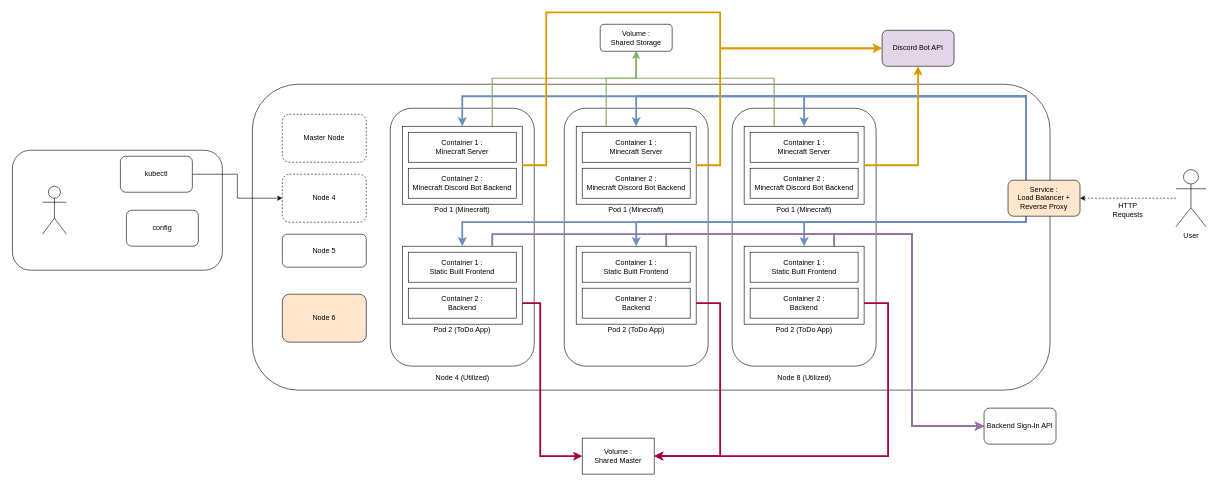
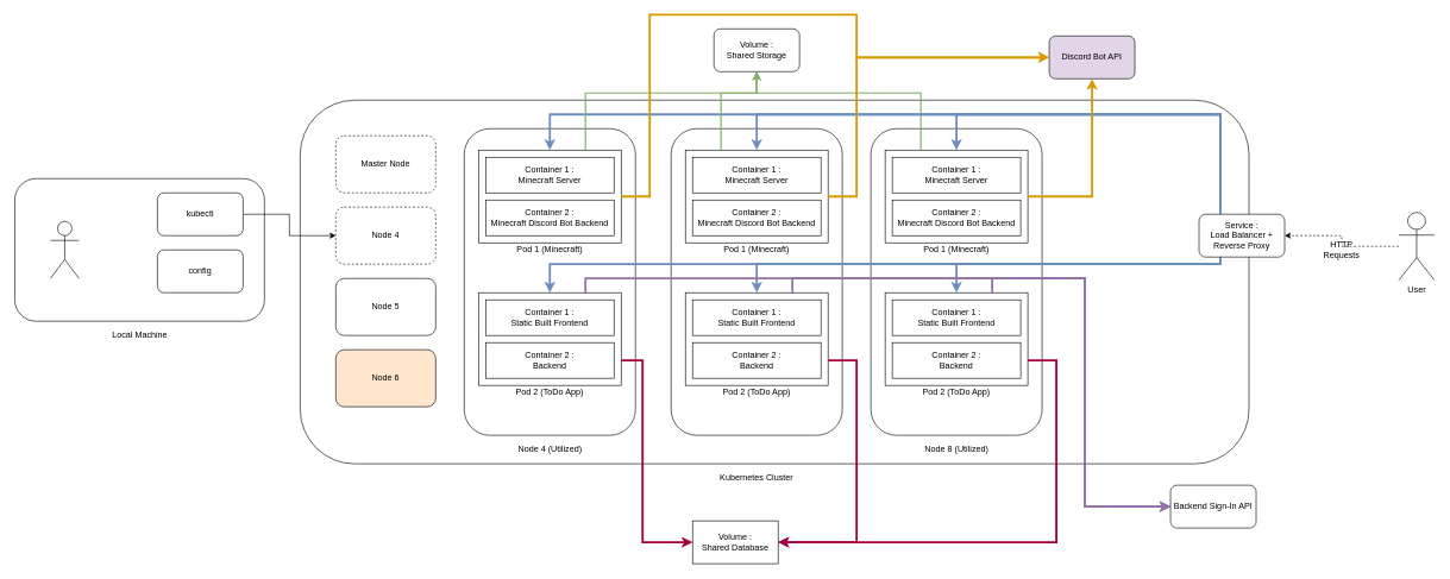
- <mxCell id="75" value="Volume :&lt;br&gt;Shared Storage" style="rounded=1;whiteSpace=wrap;html=1;" vertex="1" parent="1"><mxGeometry x="1000" y="40" width="120" height="45" as="geometry" /></mxCell>
+ <mxCell id="75" value="Volume :&lt;br&gt;Shared Storage" style="rounded=1;whiteSpace=wrap;html=1;" vertex="1" parent="1"><mxGeometry x="1000" y="40" width="120" height="60" as="geometry" /></mxCell>
- <mxCell id="4" value="kubectl" style="rounded=1;whiteSpace=wrap;html=1;" vertex="1" parent="2"><mxGeometry x="180" y="10" width="120" height="60" as="geometry" /></mxCell>
+ <mxCell id="4" value="kubectl" style="rounded=1;whiteSpace=wrap;html=1;" vertex="1" parent="2"><mxGeometry x="200" y="20" width="120" height="60" as="geometry" /></mxCell>
- <mxCell id="63" value="Service :&lt;br&gt;Load Balancer + Reverse Proxy" style="rounded=1;whiteSpace=wrap;html=1;fillColor=#ffe6cc;" vertex="1" parent="1"><mxGeometry x="1680" y="300" width="120" height="60" as="geometry" /></mxCell>
+ <mxCell id="63" value="Service :&lt;br&gt;Load Balancer + Reverse Proxy" style="rounded=1;whiteSpace=wrap;html=1;" vertex="1" parent="1"><mxGeometry x="1680" y="300" width="120" height="60" as="geometry" /></mxCell>
- <mxCell id="78" value="User" style="shape=umlActor;verticalLabelPosition=bottom;verticalAlign=top;html=1;outlineConnect=0;" vertex="1" parent="1"><mxGeometry x="1960" y="282.5" width="50" height="95" as="geometry" /></mxCell>
+ <mxCell id="78" value="User" style="shape=umlActor;verticalLabelPosition=bottom;verticalAlign=top;html=1;outlineConnect=0;" vertex="1" parent="1"><mxGeometry x="1960" y="297.5" width="50" height="95" as="geometry" /></mxCell>
- <mxCell id="6" value="config" style="rounded=1;whiteSpace=wrap;html=1;" vertex="1" parent="2"><mxGeometry x="190" y="100" width="120" height="60" as="geometry" /></mxCell>
+ <mxCell id="6" value="config" style="rounded=1;whiteSpace=wrap;html=1;" vertex="1" parent="2"><mxGeometry x="200" y="100" width="120" height="60" as="geometry" /></mxCell>
- <mxCell id="12" value="&lt;span&gt;Node 5&lt;/span&gt;" style="rounded=1;whiteSpace=wrap;html=1;" vertex="1" parent="1"><mxGeometry x="470" y="390" width="140" height="55" as="geometry" /></mxCell>
+ <mxCell id="12" value="&lt;span&gt;Node 5&lt;/span&gt;" style="rounded=1;whiteSpace=wrap;html=1;" vertex="1" parent="1"><mxGeometry x="470" y="390" width="140" height="80" as="geometry" /></mxCell>
+ <mxCell id="7" value="Local Machine" style="text;html=1;strokeColor=none;fillColor=none;align=center;verticalAlign=middle;whiteSpace=wrap;rounded=0;" vertex="1" parent="2"><mxGeometry x="122.5" y="210" width="105" height="20" as="geometry" /></mxCell>
+ <mxCell id="9" value="Kubernetes Cluster" style="text;html=1;strokeColor=none;fillColor=none;align=center;verticalAlign=middle;whiteSpace=wrap;rounded=0;" vertex="1" parent="1"><mxGeometry x="920" y="660" width="280" height="20" as="geometry" /></mxCell>
- <mxCell id="70" value="Volume :&lt;br&gt;Shared Master" style="rounded=0;whiteSpace=wrap;html=1;" vertex="1" parent="1"><mxGeometry x="970" y="730" width="120" height="60" as="geometry" /></mxCell>
+ <mxCell id="70" value="Volume :&lt;br&gt;Shared Database" style="rounded=0;whiteSpace=wrap;html=1;" vertex="1" parent="1"><mxGeometry x="970" y="730" width="120" height="60" as="geometry" /></mxCell>
